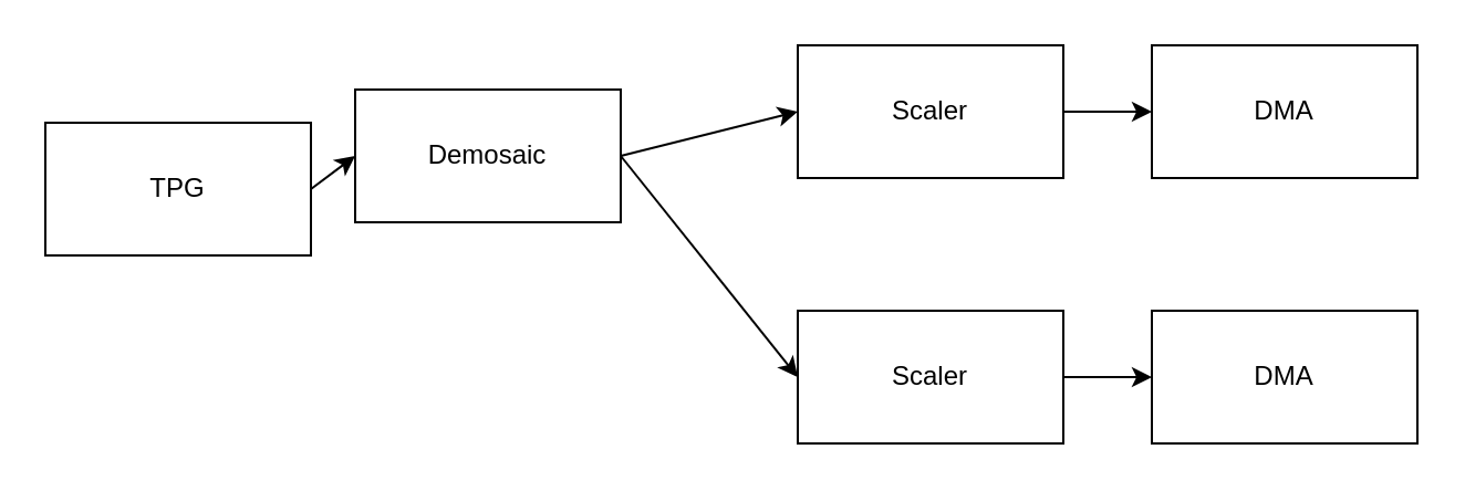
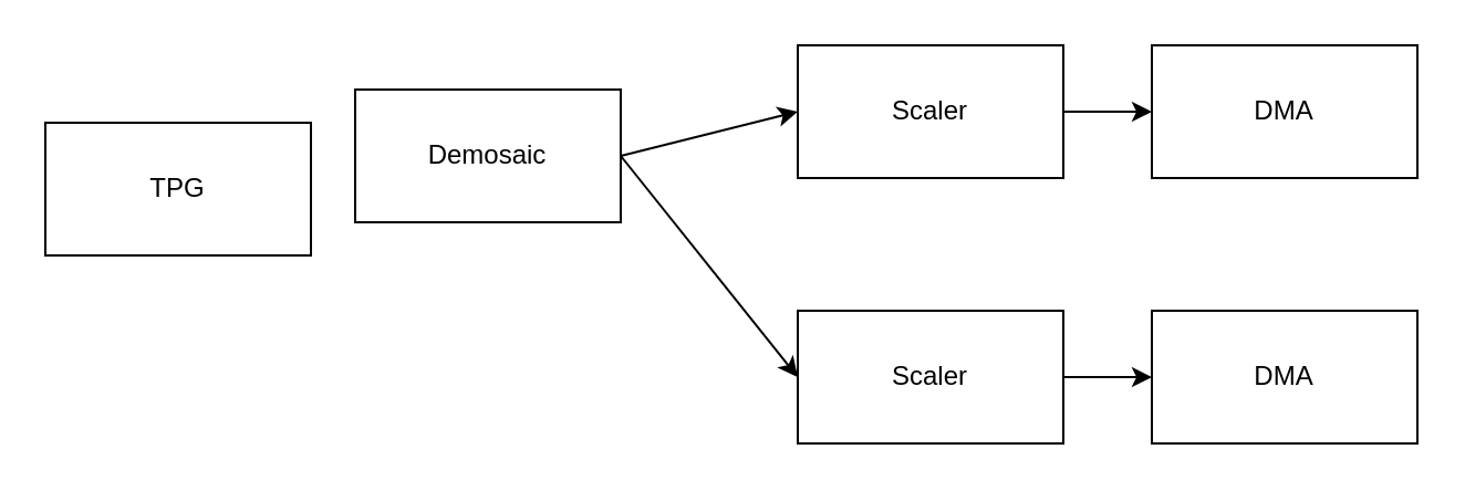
- <mxCell id="8" value="" style="endArrow=classic;html=1;rounded=0;exitX=1;exitY=0.5;exitDx=0;exitDy=0;entryX=0;entryY=0.5;entryDx=0;entryDy=0;" edge="1" parent="1" source="2" target="3"><mxGeometry width="50" height="50" relative="1" as="geometry"><mxPoint x="320" y="340" as="sourcePoint" /><mxPoint x="220" y="160" as="targetPoint" /></mxGeometry></mxCell>
